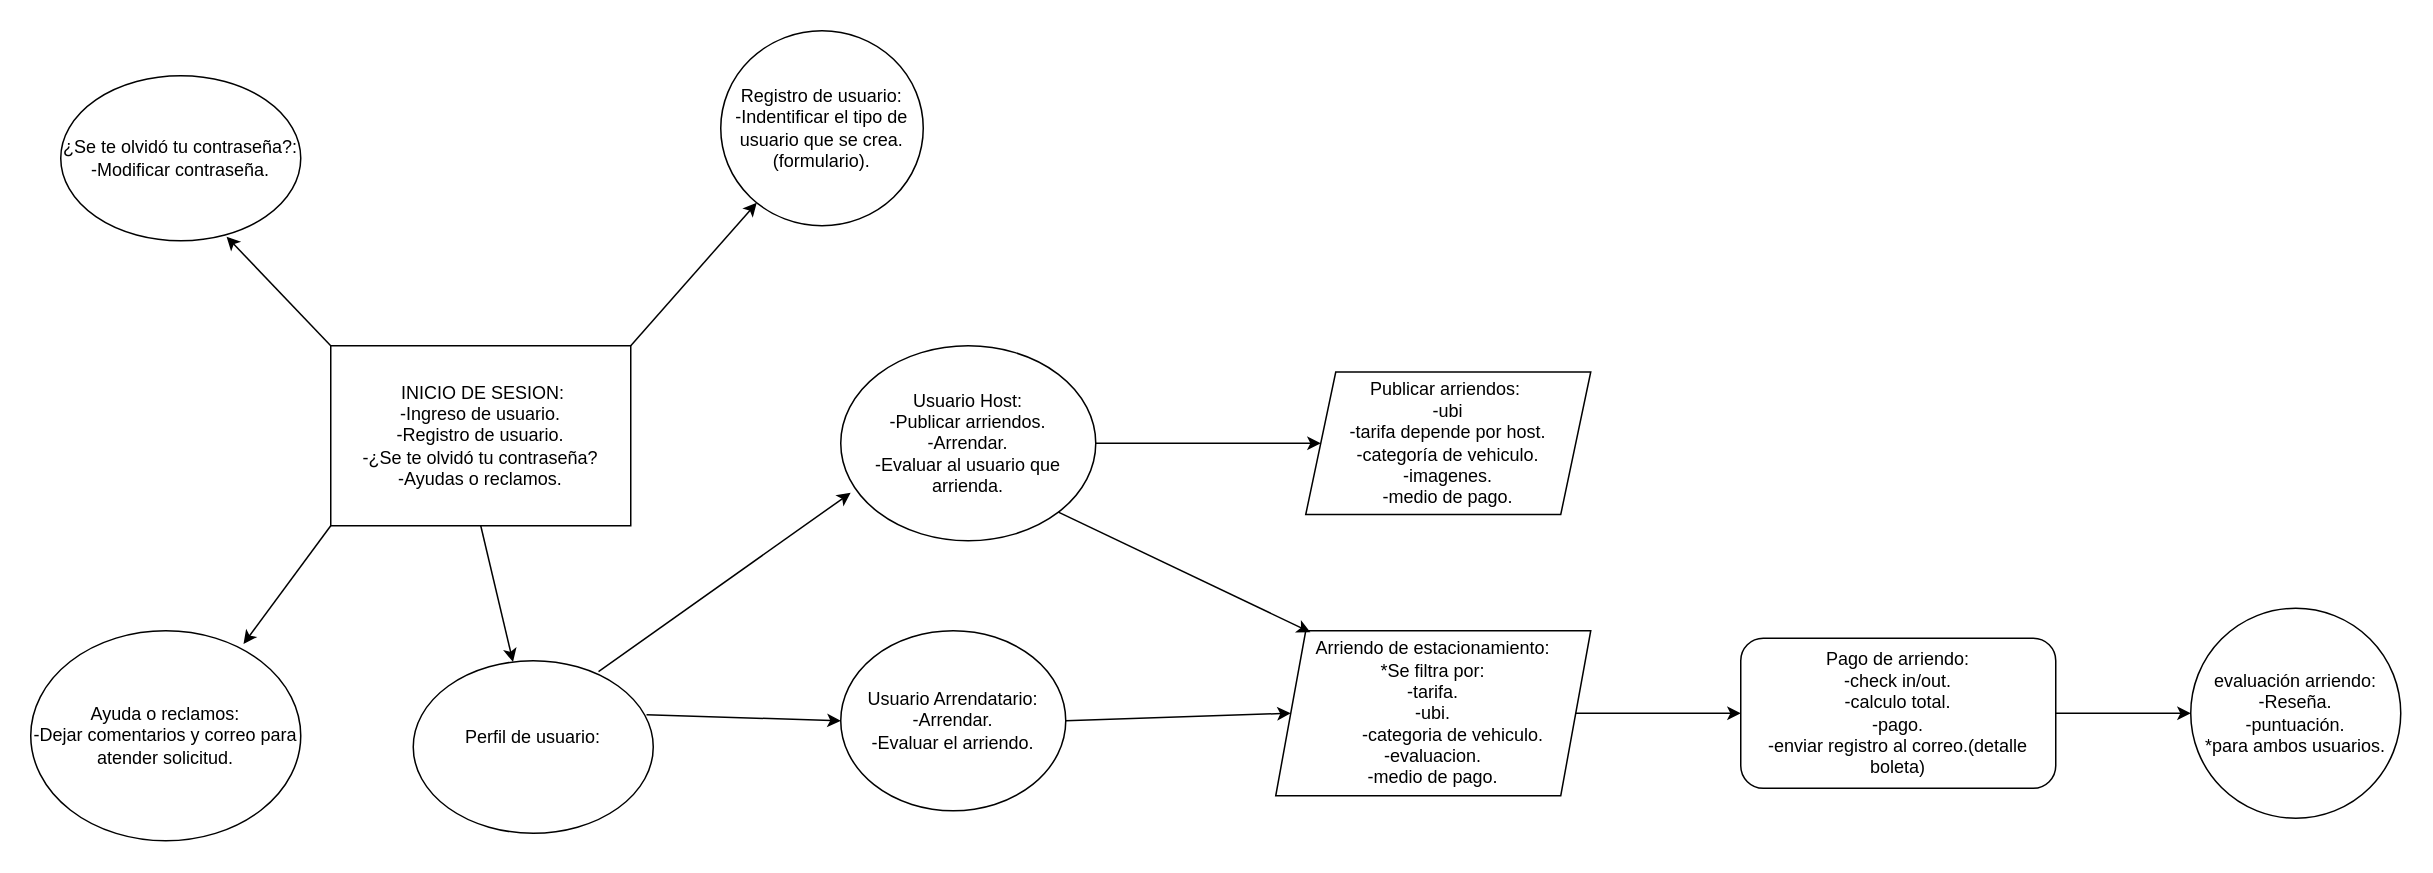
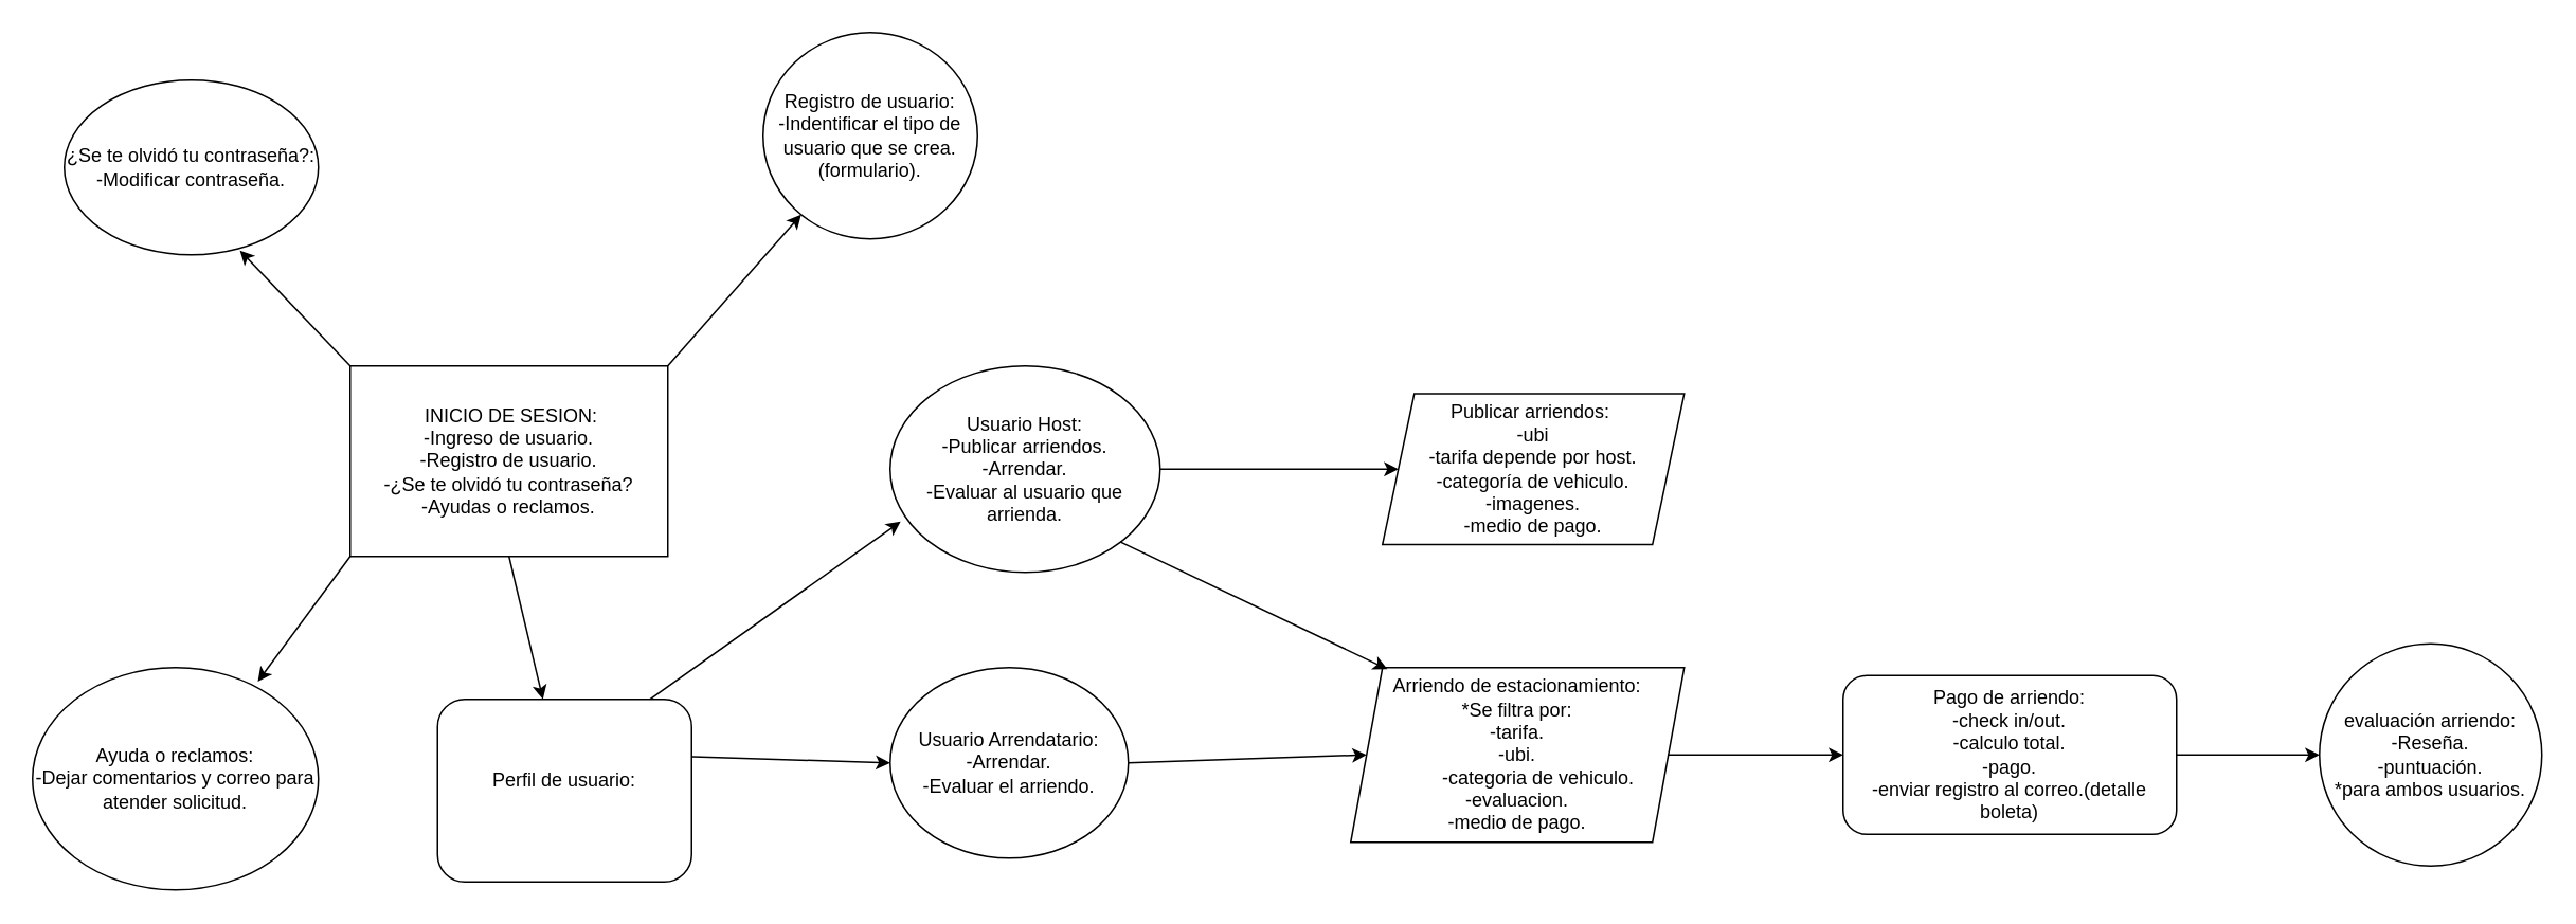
- <mxCell id="23" value="Perfil de usuario:&lt;div&gt;&lt;br&gt;&lt;/div&gt;" style="ellipse;whiteSpace=wrap;html=1;" vertex="1" parent="1"><mxGeometry x="275" y="440" width="160" height="115" as="geometry" /></mxCell>
+ <mxCell id="23" value="Perfil de usuario:&lt;div&gt;&lt;br&gt;&lt;/div&gt;" style="whiteSpace=wrap;html=1;rounded=1;" vertex="1" parent="1"><mxGeometry x="275" y="440" width="160" height="115" as="geometry" /></mxCell>
